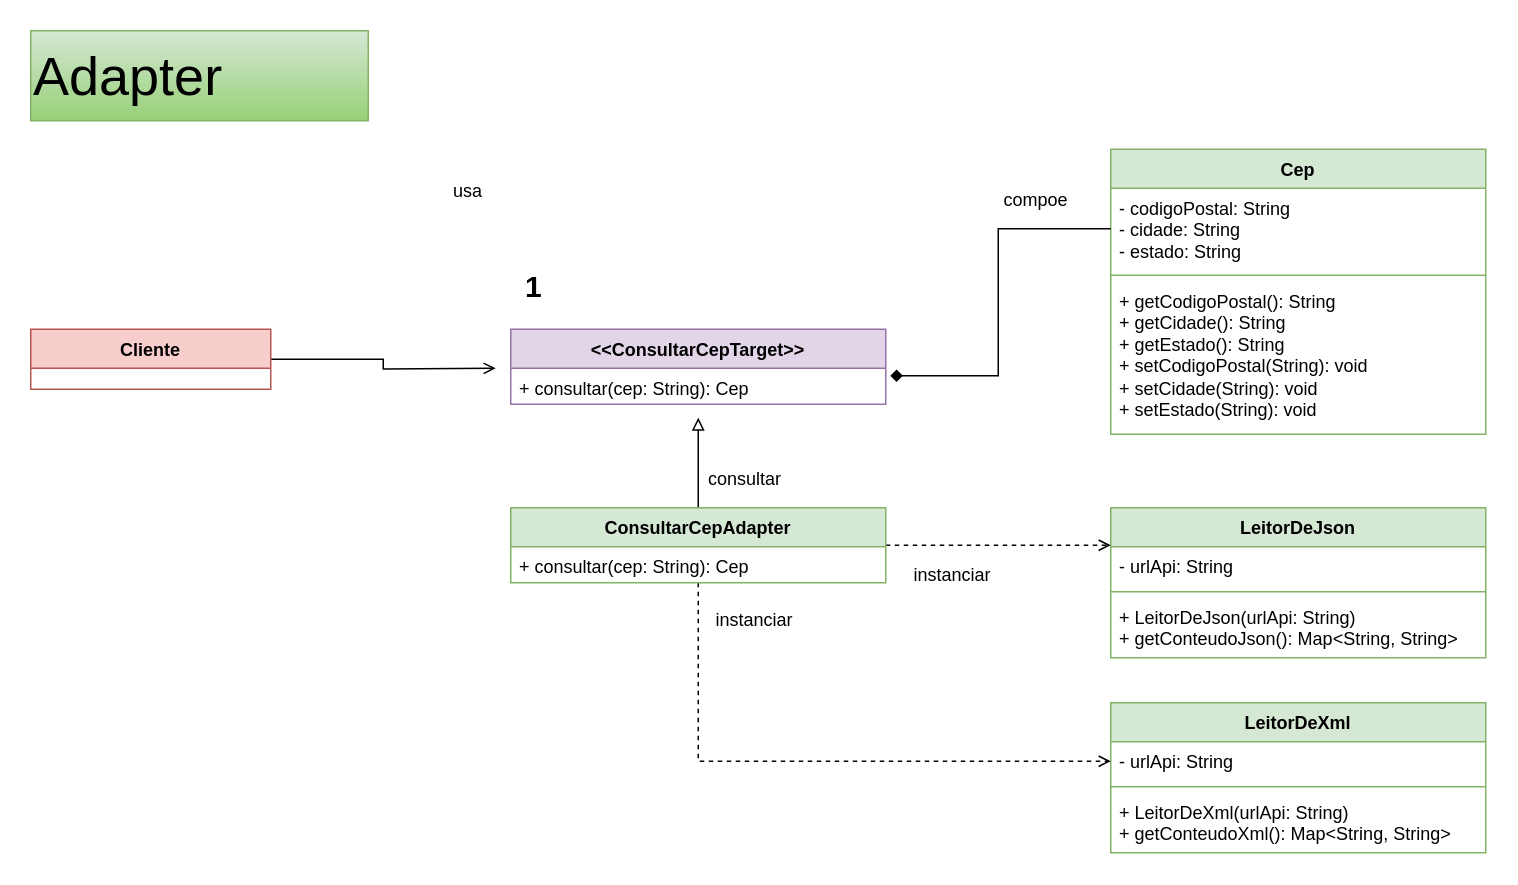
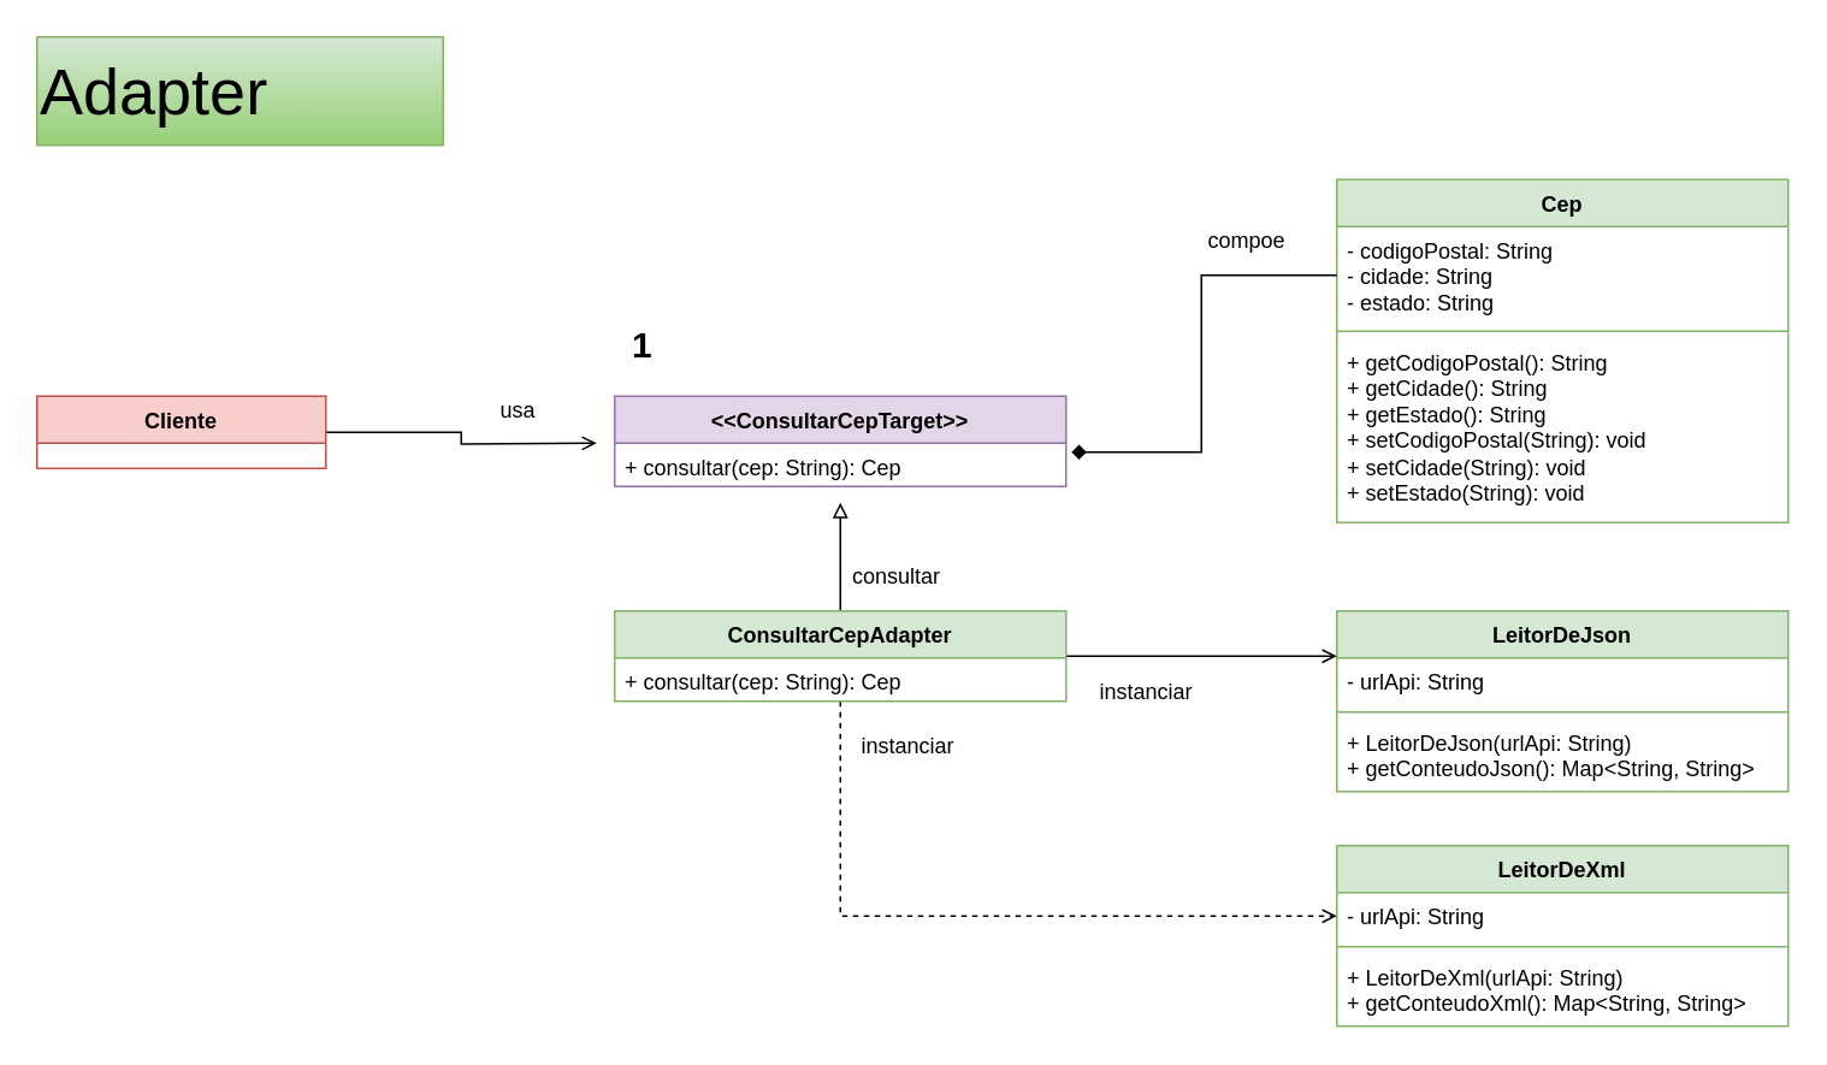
- <mxCell id="26" value="usa" style="text;html=1;align=left;verticalAlign=middle;resizable=0;points=[];autosize=1;strokeColor=none;fillColor=none;" vertex="1" parent="1"><mxGeometry x="300" y="112" width="40" height="30" as="geometry" /></mxCell>
+ <mxCell id="26" value="usa" style="text;html=1;align=left;verticalAlign=middle;resizable=0;points=[];autosize=1;strokeColor=none;fillColor=none;" vertex="1" parent="1"><mxGeometry x="275" y="212" width="40" height="30" as="geometry" /></mxCell>
- <mxCell id="21" style="edgeStyle=orthogonalEdgeStyle;rounded=0;orthogonalLoop=1;jettySize=auto;html=1;entryX=0;entryY=0.25;entryDx=0;entryDy=0;endArrow=open;endFill=0;dashed=1;" edge="1" parent="1" source="22" target="11"><mxGeometry relative="1" as="geometry" /></mxCell>
+ <mxCell id="21" style="edgeStyle=orthogonalEdgeStyle;rounded=0;orthogonalLoop=1;jettySize=auto;html=1;entryX=0;entryY=0.25;entryDx=0;entryDy=0;endArrow=open;endFill=0;dashed=0;" edge="1" parent="1" source="22" target="11"><mxGeometry relative="1" as="geometry" /></mxCell>
